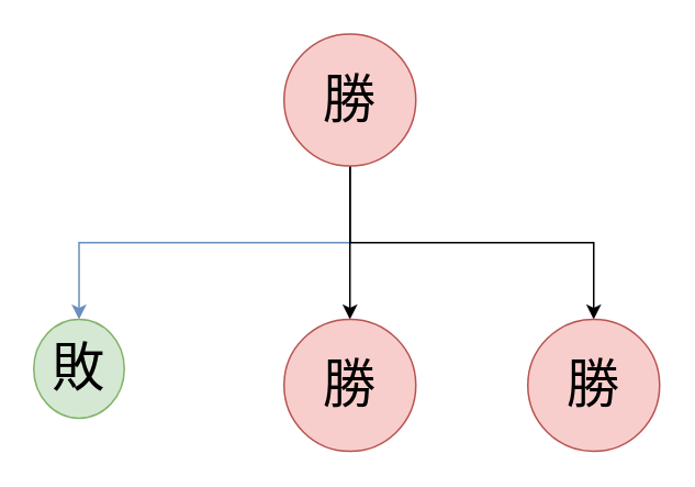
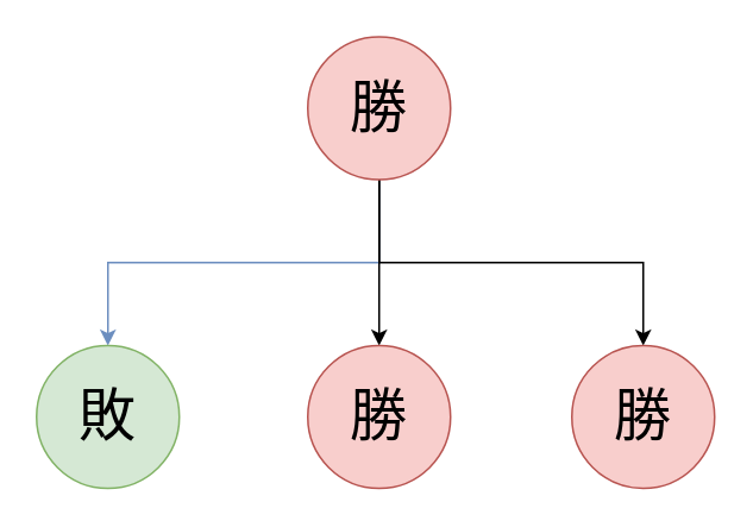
- <mxCell id="6" value="&lt;font style=&quot;font-size: 32px;&quot;&gt;敗&lt;/font&gt;" style="ellipse;whiteSpace=wrap;html=1;aspect=fixed;fillColor=#d5e8d4;strokeColor=#82b366;" parent="1" vertex="1"><mxGeometry x="20" y="193" width="55" height="60" as="geometry" /></mxCell>
+ <mxCell id="6" value="&lt;font style=&quot;font-size: 32px;&quot;&gt;敗&lt;/font&gt;" style="ellipse;whiteSpace=wrap;html=1;aspect=fixed;fillColor=#d5e8d4;strokeColor=#82b366;" parent="1" vertex="1"><mxGeometry x="20" y="193" width="80" height="80" as="geometry" /></mxCell>
